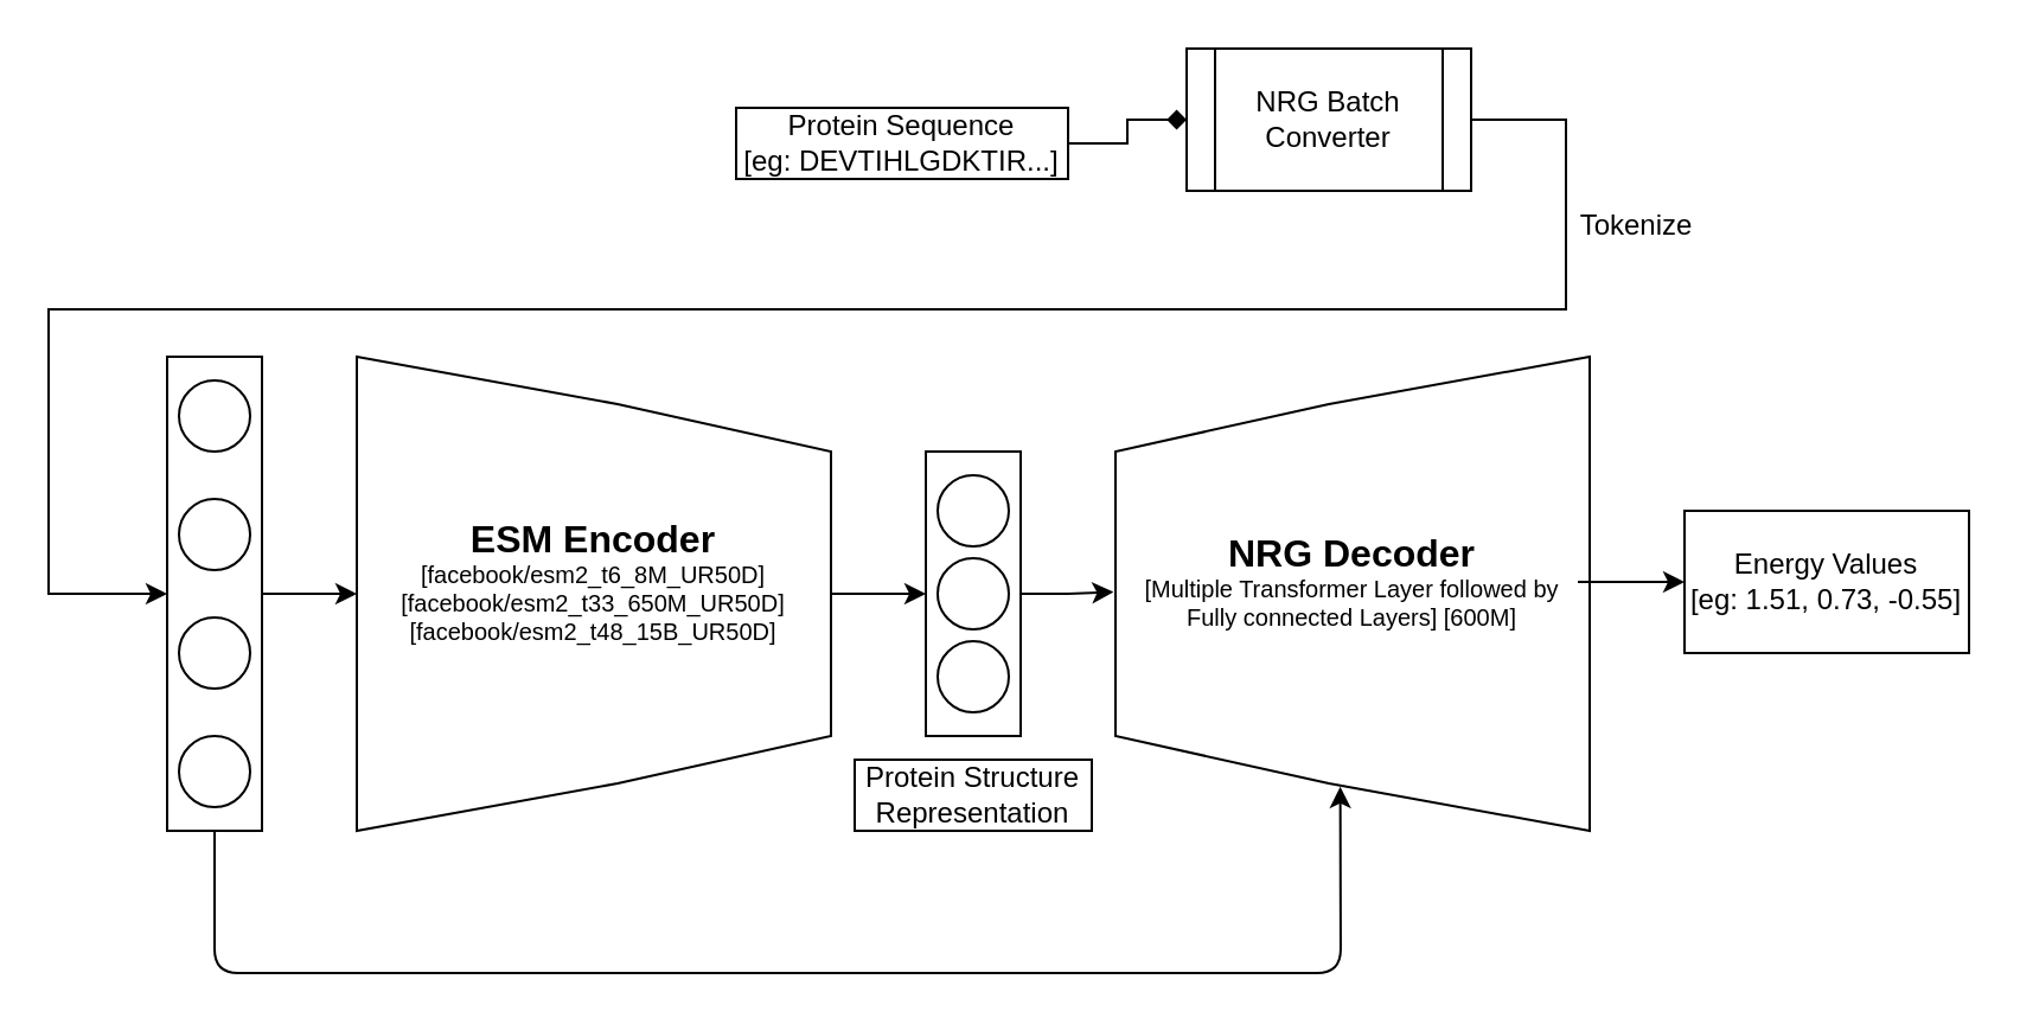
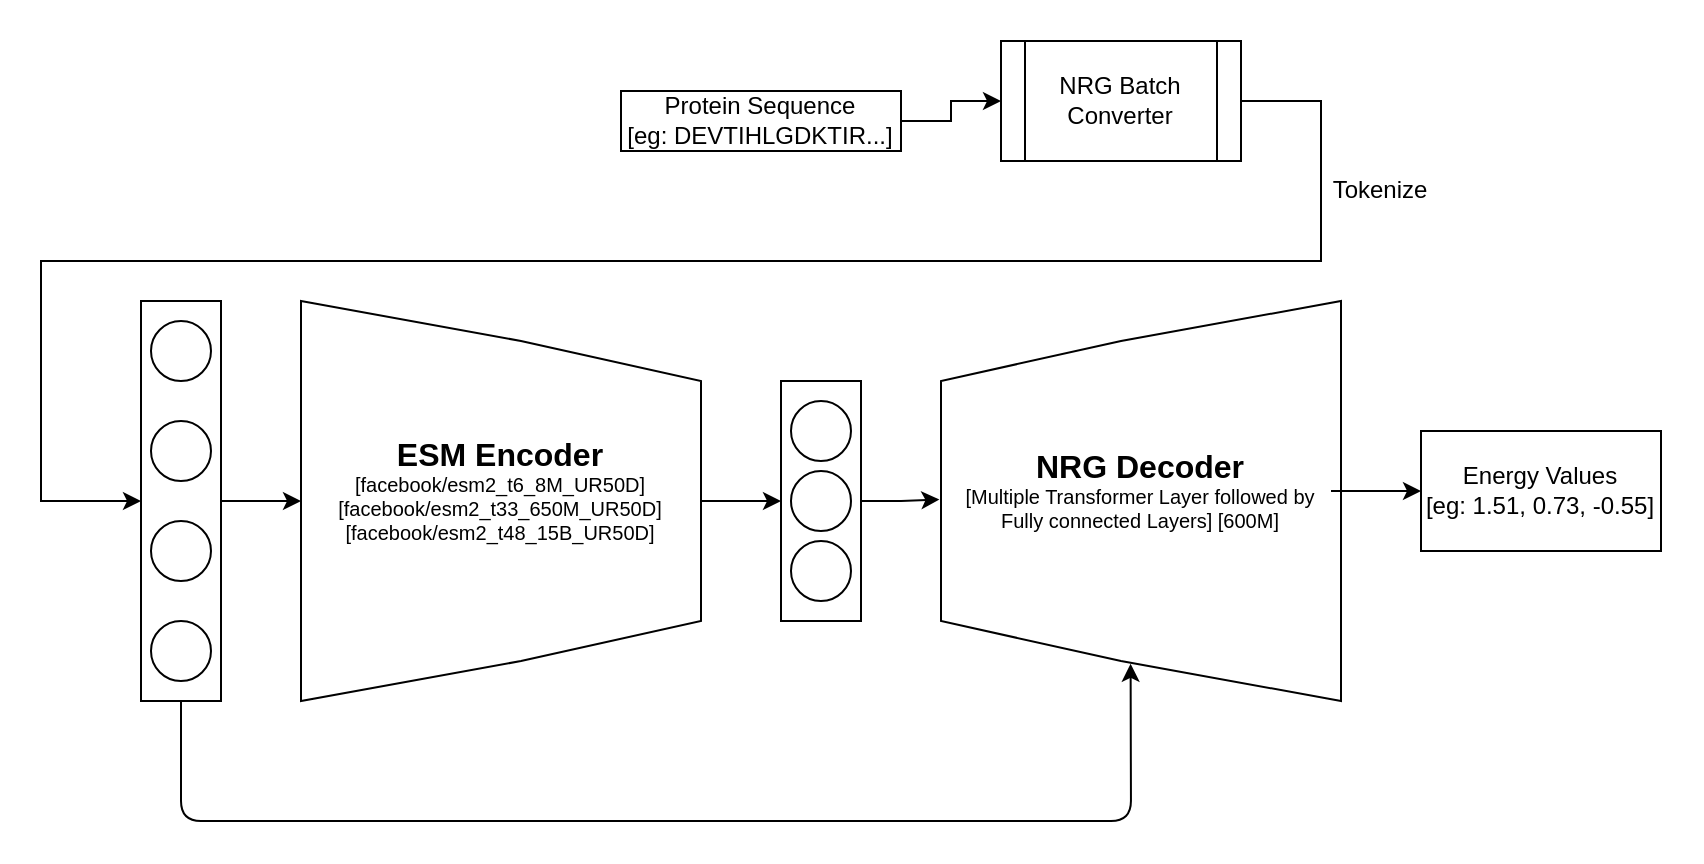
- <mxCell id="10" style="edgeStyle=orthogonalEdgeStyle;rounded=0;orthogonalLoop=1;jettySize=auto;html=1;entryX=0;entryY=0.5;entryDx=0;entryDy=0;fillColor=#d5e8d4;strokeColor=#000000;endArrow=diamond;" parent="1" source="11" target="13" edge="1"><mxGeometry relative="1" as="geometry" /></mxCell>
+ <mxCell id="10" style="edgeStyle=orthogonalEdgeStyle;rounded=0;orthogonalLoop=1;jettySize=auto;html=1;entryX=0;entryY=0.5;entryDx=0;entryDy=0;fillColor=#d5e8d4;strokeColor=#000000;" parent="1" source="11" target="13" edge="1"><mxGeometry relative="1" as="geometry" /></mxCell>
- <mxCell id="25" value="Protein Structure Representation" style="text;html=1;align=center;verticalAlign=middle;whiteSpace=wrap;rounded=0;strokeColor=#000000;" parent="1" vertex="1"><mxGeometry x="360" y="320" width="100" height="30" as="geometry" /></mxCell>
